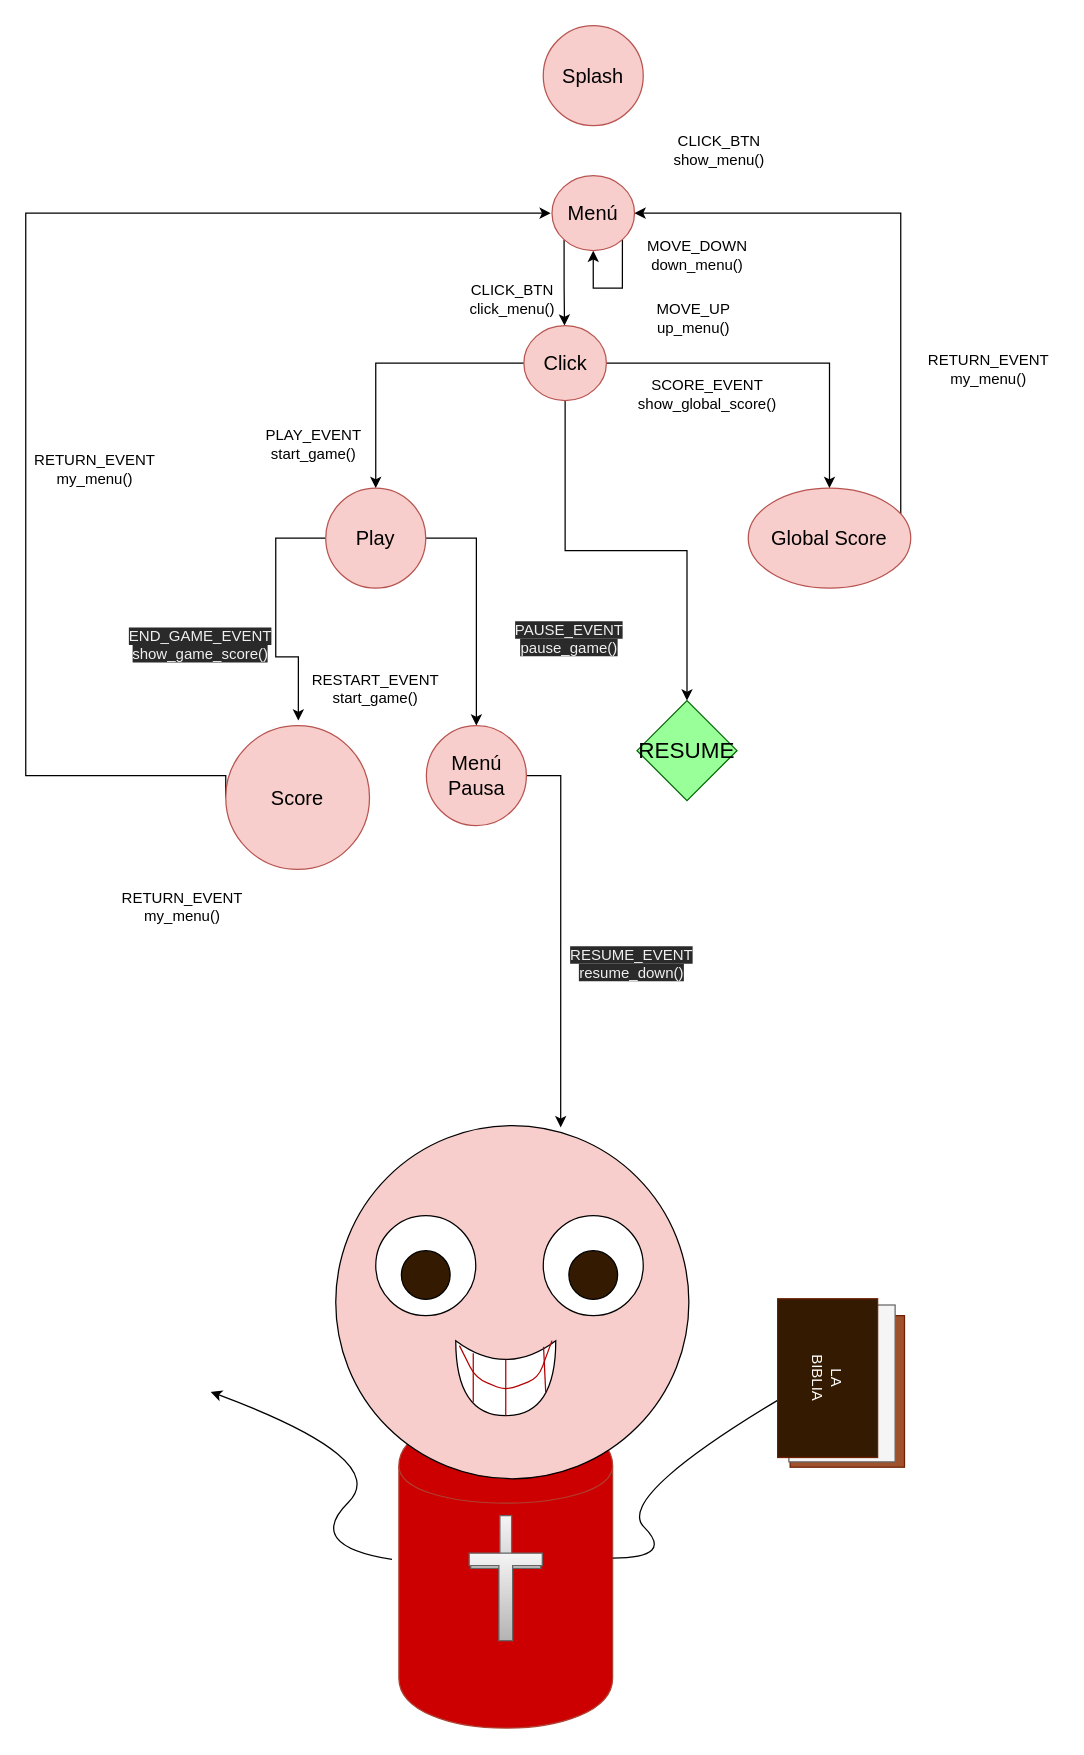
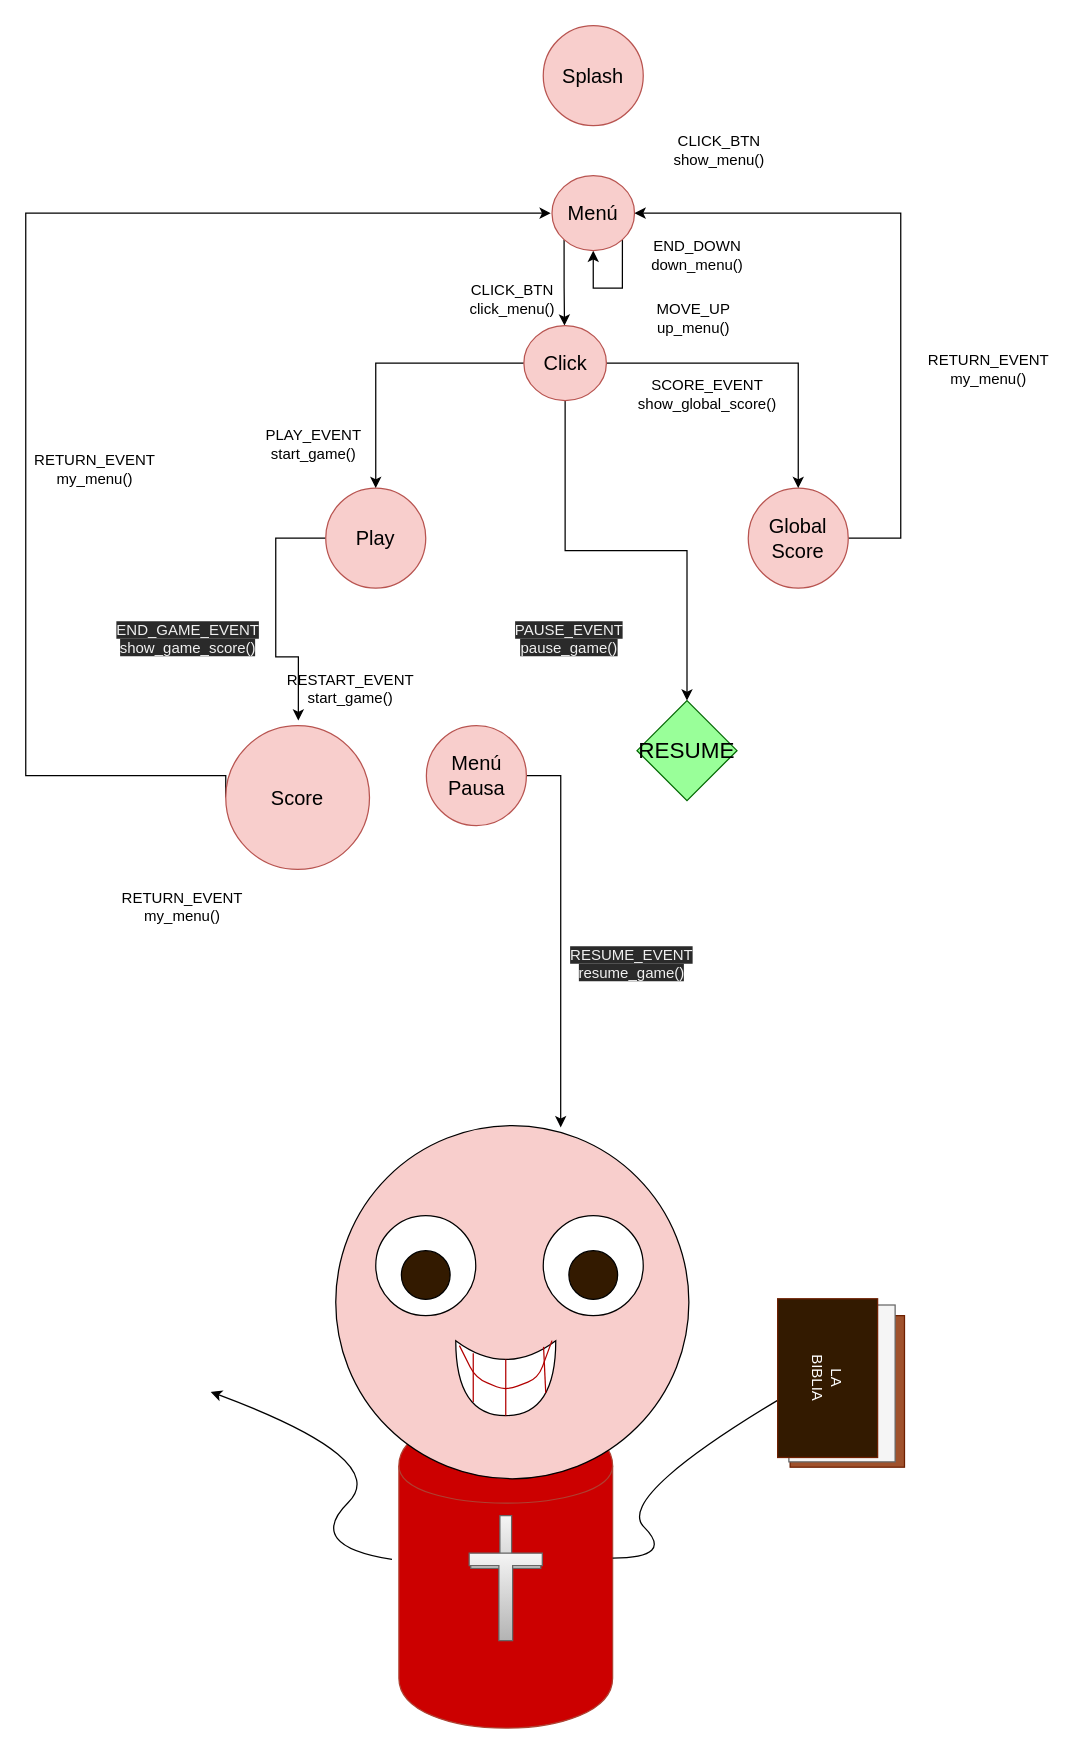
- <mxCell id="31" value="MOVE_DOWN&lt;br&gt;down_menu()&lt;br&gt;" style="text;html=1;align=center;verticalAlign=middle;resizable=0;points=[];autosize=1;" vertex="1" parent="1"><mxGeometry x="507" y="189" width="100" height="30" as="geometry" /></mxCell>
+ <mxCell id="31" value="END_DOWN&lt;br&gt;down_menu()&lt;br&gt;" style="text;html=1;align=center;verticalAlign=middle;resizable=0;points=[];autosize=1;" vertex="1" parent="1"><mxGeometry x="507" y="189" width="100" height="30" as="geometry" /></mxCell>
- <mxCell id="9" value="Global Score" style="ellipse;whiteSpace=wrap;html=1;aspect=fixed;fillColor=#f8cecc;strokeColor=#b85450;fontColor=#000000;fontSize=16;" parent="1" vertex="1"><mxGeometry x="598" y="390" width="130" height="80" as="geometry" /></mxCell>
+ <mxCell id="9" value="Global Score" style="ellipse;whiteSpace=wrap;html=1;aspect=fixed;fillColor=#f8cecc;strokeColor=#b85450;fontColor=#000000;fontSize=16;" parent="1" vertex="1"><mxGeometry x="598" y="390" width="80" height="80" as="geometry" /></mxCell>
- <mxCell id="11" style="edgeStyle=orthogonalEdgeStyle;rounded=0;orthogonalLoop=1;jettySize=auto;html=1;exitX=1;exitY=0.5;exitDx=0;exitDy=0;entryX=0.5;entryY=0;entryDx=0;entryDy=0;" edge="1" parent="1" source="13" target="44"><mxGeometry relative="1" as="geometry" /></mxCell>
- <mxCell id="45" value="&lt;span style=&quot;color: rgb(240 , 240 , 240) ; font-family: &amp;#34;helvetica&amp;#34; ; font-size: 12px ; font-style: normal ; font-weight: 400 ; letter-spacing: normal ; text-indent: 0px ; text-transform: none ; word-spacing: 0px ; background-color: rgb(42 , 42 , 42) ; float: none ; display: inline&quot;&gt;END_GAME_EVENT&lt;/span&gt;&lt;br style=&quot;color: rgb(240 , 240 , 240) ; font-family: &amp;#34;helvetica&amp;#34; ; font-size: 12px ; font-style: normal ; font-weight: 400 ; letter-spacing: normal ; text-indent: 0px ; text-transform: none ; word-spacing: 0px ; background-color: rgb(42 , 42 , 42)&quot;&gt;&lt;span style=&quot;color: rgb(240 , 240 , 240) ; font-family: &amp;#34;helvetica&amp;#34; ; font-size: 12px ; font-style: normal ; font-weight: 400 ; letter-spacing: normal ; text-indent: 0px ; text-transform: none ; word-spacing: 0px ; background-color: rgb(42 , 42 , 42) ; float: none ; display: inline&quot;&gt;show_game_score()&lt;/span&gt;" style="text;whiteSpace=wrap;html=1;align=center;" vertex="1" parent="1"><mxGeometry x="110" y="495" width="100" height="40" as="geometry" /></mxCell>
+ <mxCell id="45" value="&lt;span style=&quot;color: rgb(240 , 240 , 240) ; font-family: &amp;#34;helvetica&amp;#34; ; font-size: 12px ; font-style: normal ; font-weight: 400 ; letter-spacing: normal ; text-indent: 0px ; text-transform: none ; word-spacing: 0px ; background-color: rgb(42 , 42 , 42) ; float: none ; display: inline&quot;&gt;END_GAME_EVENT&lt;/span&gt;&lt;br style=&quot;color: rgb(240 , 240 , 240) ; font-family: &amp;#34;helvetica&amp;#34; ; font-size: 12px ; font-style: normal ; font-weight: 400 ; letter-spacing: normal ; text-indent: 0px ; text-transform: none ; word-spacing: 0px ; background-color: rgb(42 , 42 , 42)&quot;&gt;&lt;span style=&quot;color: rgb(240 , 240 , 240) ; font-family: &amp;#34;helvetica&amp;#34; ; font-size: 12px ; font-style: normal ; font-weight: 400 ; letter-spacing: normal ; text-indent: 0px ; text-transform: none ; word-spacing: 0px ; background-color: rgb(42 , 42 , 42) ; float: none ; display: inline&quot;&gt;show_game_score()&lt;/span&gt;" style="text;whiteSpace=wrap;html=1;align=center;" vertex="1" parent="1"><mxGeometry x="100" y="490" width="100" height="40" as="geometry" /></mxCell>
- <mxCell id="47" value="&lt;font face=&quot;helvetica&quot;&gt;RESTART_EVENT&lt;br&gt;start_game()&lt;br&gt;&lt;br&gt;&lt;/font&gt;" style="text;whiteSpace=wrap;html=1;align=center;" vertex="1" parent="1"><mxGeometry x="250" y="530" width="100" height="40" as="geometry" /></mxCell>
+ <mxCell id="47" value="&lt;font face=&quot;helvetica&quot;&gt;RESTART_EVENT&lt;br&gt;start_game()&lt;br&gt;&lt;br&gt;&lt;/font&gt;" style="text;whiteSpace=wrap;html=1;align=center;" vertex="1" parent="1"><mxGeometry x="230" y="530" width="100" height="40" as="geometry" /></mxCell>
- <mxCell id="50" value="&lt;span style=&quot;color: rgb(240 , 240 , 240) ; font-family: &amp;#34;helvetica&amp;#34; ; font-size: 12px ; font-style: normal ; font-weight: 400 ; letter-spacing: normal ; text-indent: 0px ; text-transform: none ; word-spacing: 0px ; background-color: rgb(42 , 42 , 42) ; float: none ; display: inline&quot;&gt;RESUME_EVENT&lt;/span&gt;&lt;br style=&quot;color: rgb(240 , 240 , 240) ; font-family: &amp;#34;helvetica&amp;#34; ; font-size: 12px ; font-style: normal ; font-weight: 400 ; letter-spacing: normal ; text-indent: 0px ; text-transform: none ; word-spacing: 0px ; background-color: rgb(42 , 42 , 42)&quot;&gt;&lt;span style=&quot;color: rgb(240 , 240 , 240) ; font-family: &amp;#34;helvetica&amp;#34; ; font-size: 12px ; font-style: normal ; font-weight: 400 ; letter-spacing: normal ; text-indent: 0px ; text-transform: none ; word-spacing: 0px ; background-color: rgb(42 , 42 , 42) ; float: none ; display: inline&quot;&gt;resume_down()&lt;/span&gt;" style="text;whiteSpace=wrap;html=1;align=center;" vertex="1" parent="1"><mxGeometry x="454.5" y="750" width="100" height="40" as="geometry" /></mxCell>
+ <mxCell id="50" value="&lt;span style=&quot;color: rgb(240 , 240 , 240) ; font-family: &amp;#34;helvetica&amp;#34; ; font-size: 12px ; font-style: normal ; font-weight: 400 ; letter-spacing: normal ; text-indent: 0px ; text-transform: none ; word-spacing: 0px ; background-color: rgb(42 , 42 , 42) ; float: none ; display: inline&quot;&gt;RESUME_EVENT&lt;/span&gt;&lt;br style=&quot;color: rgb(240 , 240 , 240) ; font-family: &amp;#34;helvetica&amp;#34; ; font-size: 12px ; font-style: normal ; font-weight: 400 ; letter-spacing: normal ; text-indent: 0px ; text-transform: none ; word-spacing: 0px ; background-color: rgb(42 , 42 , 42)&quot;&gt;&lt;span style=&quot;color: rgb(240 , 240 , 240) ; font-family: &amp;#34;helvetica&amp;#34; ; font-size: 12px ; font-style: normal ; font-weight: 400 ; letter-spacing: normal ; text-indent: 0px ; text-transform: none ; word-spacing: 0px ; background-color: rgb(42 , 42 , 42) ; float: none ; display: inline&quot;&gt;resume_game()&lt;/span&gt;" style="text;whiteSpace=wrap;html=1;align=center;" vertex="1" parent="1"><mxGeometry x="454.5" y="750" width="100" height="40" as="geometry" /></mxCell>
